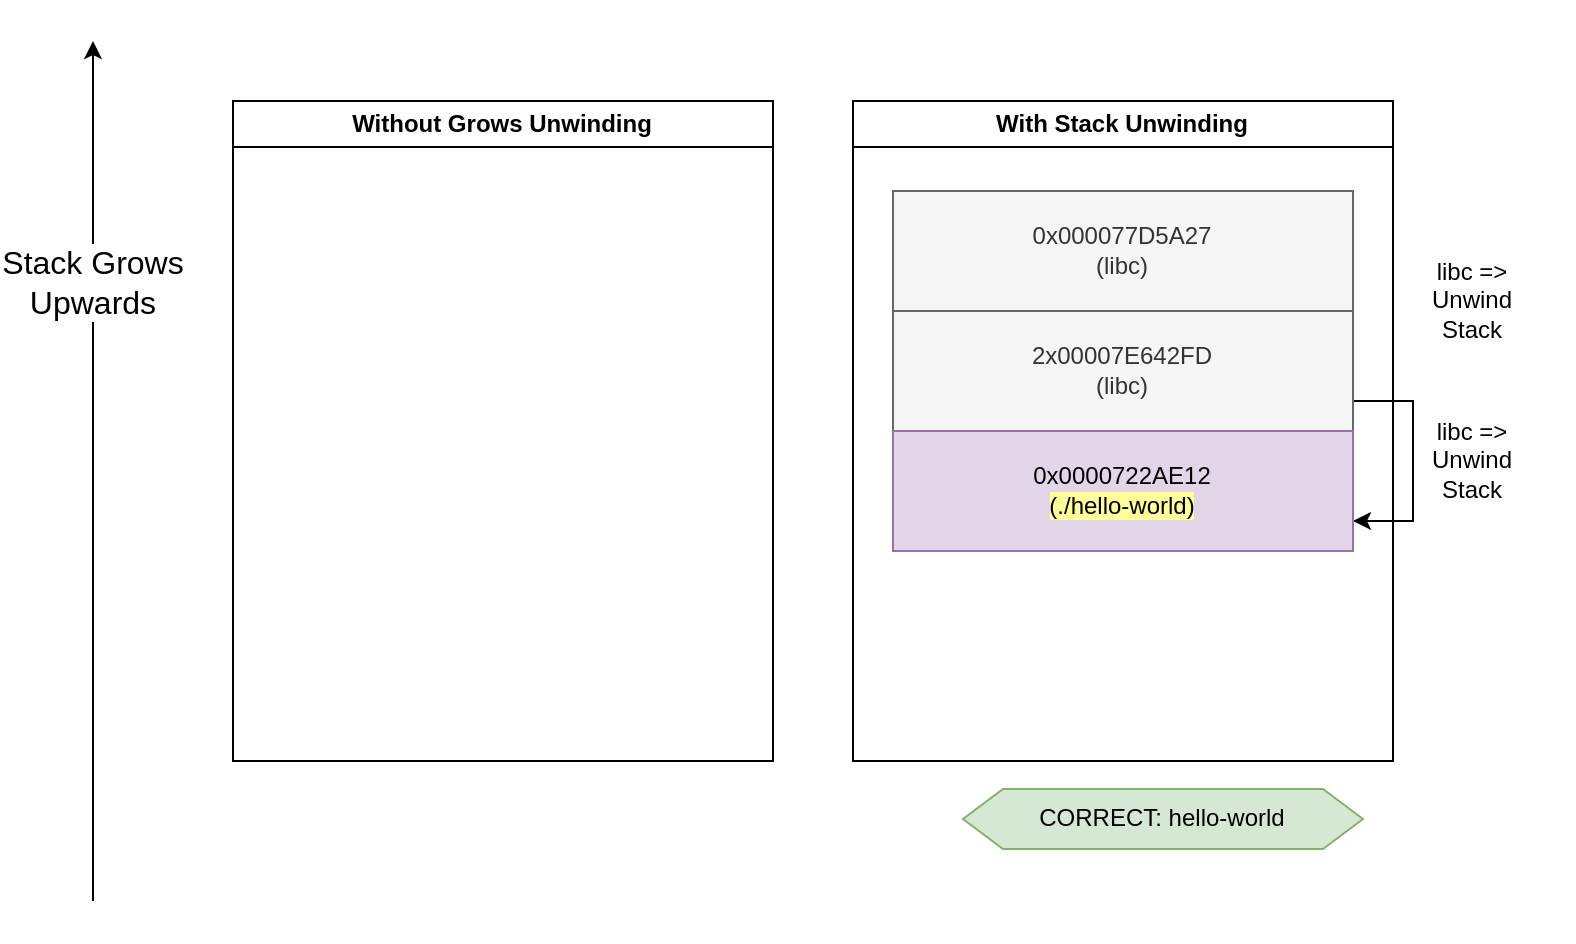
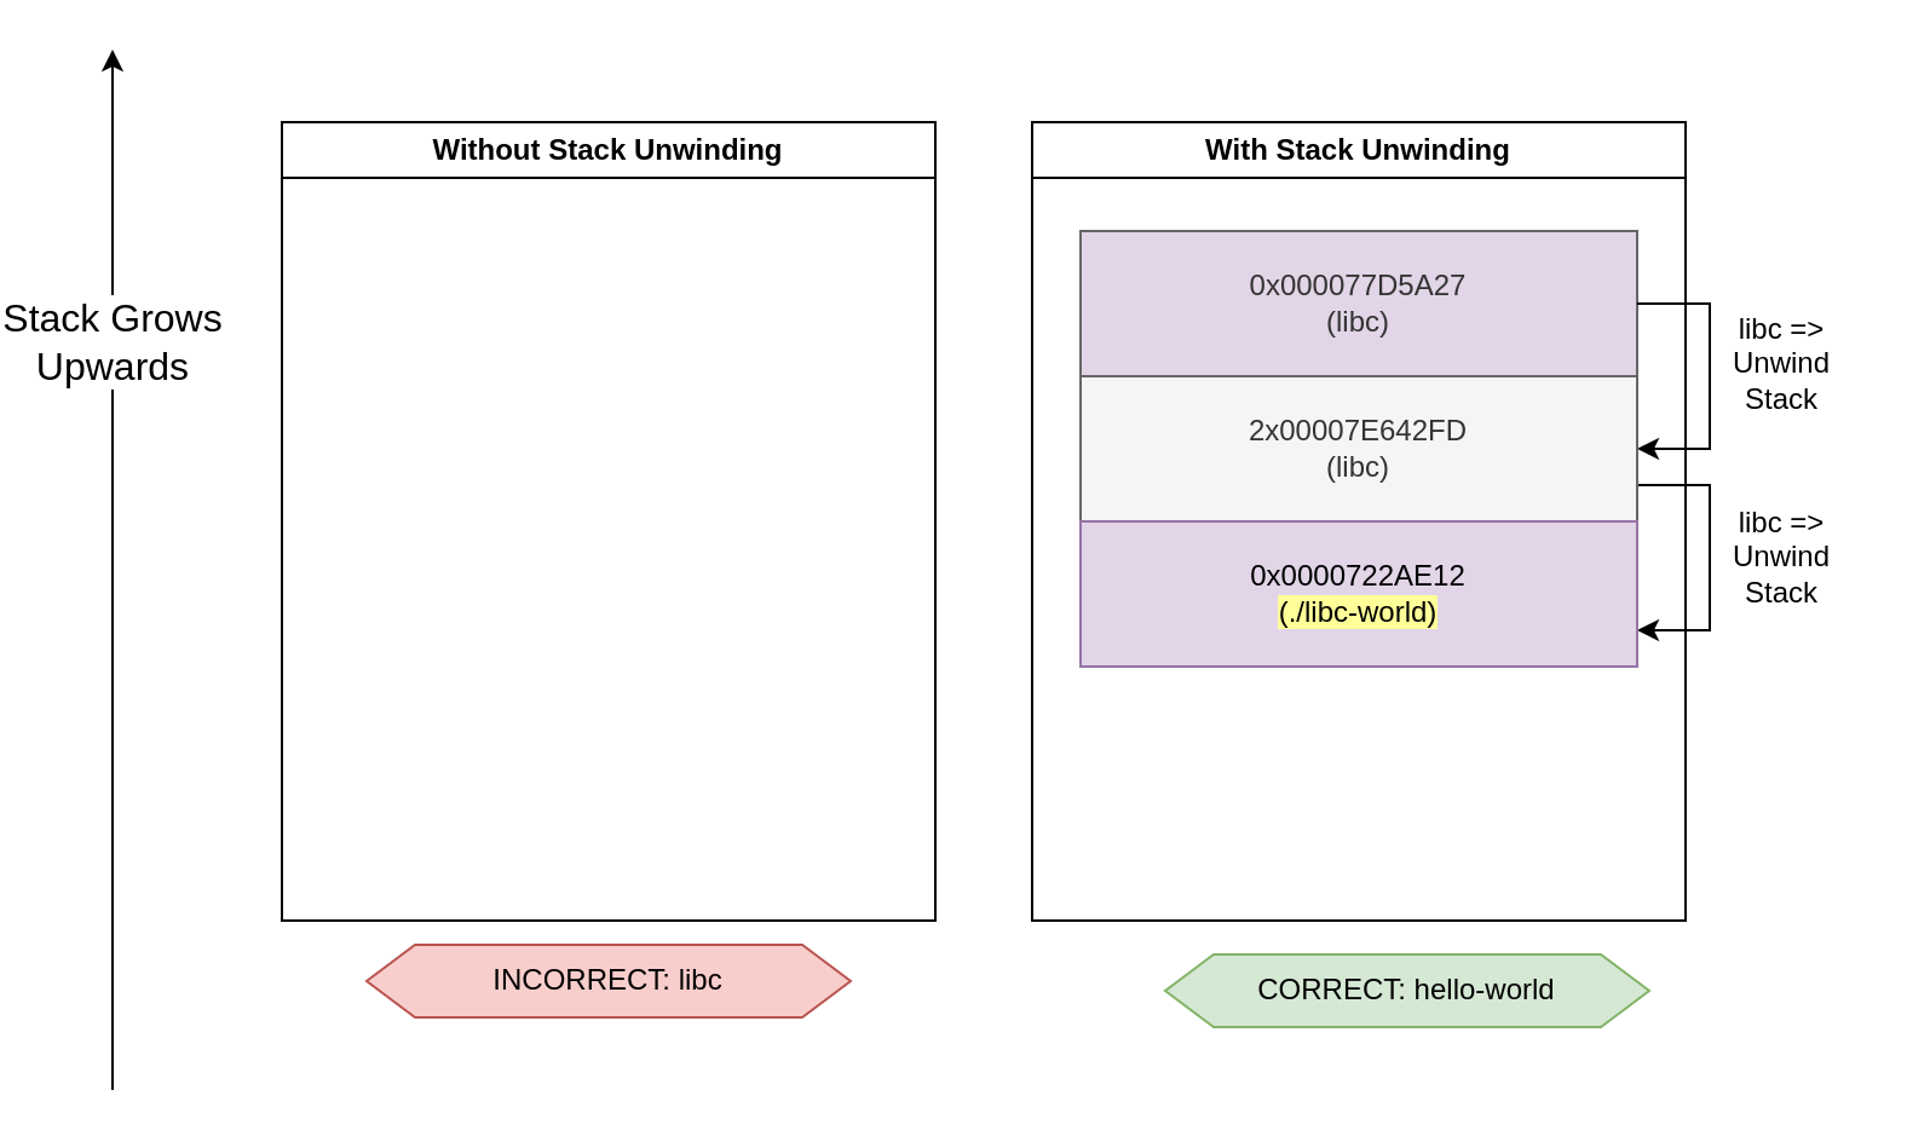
- <mxCell id="10" value="Without Grows Unwinding" style="swimlane;whiteSpace=wrap;html=1;" parent="1" vertex="1"><mxGeometry x="90" y="50" width="270" height="330" as="geometry" /></mxCell>
+ <mxCell id="10" value="Without Stack Unwinding" style="swimlane;whiteSpace=wrap;html=1;" parent="1" vertex="1"><mxGeometry x="90" y="50" width="270" height="330" as="geometry" /></mxCell>
- <mxCell id="3" value="0x000077D5A27&lt;div&gt;(libc)&lt;/div&gt;" style="rounded=0;whiteSpace=wrap;html=1;fillColor=#f5f5f5;fontColor=#333333;strokeColor=#666666;" parent="2" vertex="1"><mxGeometry x="20" y="45" width="230" height="60" as="geometry" /></mxCell>
+ <mxCell id="3" value="0x000077D5A27&lt;div&gt;(libc)&lt;/div&gt;" style="rounded=0;whiteSpace=wrap;html=1;fillColor=#e1d5e7;fontColor=#333333;strokeColor=#666666;" parent="2" vertex="1"><mxGeometry x="20" y="45" width="230" height="60" as="geometry" /></mxCell>
+ <mxCell id="4" style="edgeStyle=orthogonalEdgeStyle;rounded=0;orthogonalLoop=1;jettySize=auto;html=1;exitX=1;exitY=0.5;exitDx=0;exitDy=0;entryX=1;entryY=0.5;entryDx=0;entryDy=0;" parent="1" source="3" target="6" edge="1"><mxGeometry relative="1" as="geometry"><Array as="points"><mxPoint x="680" y="125" /><mxPoint x="680" y="185" /></Array></mxGeometry></mxCell>
- <mxCell id="7" value="0x0000722AE12&lt;div&gt;&lt;span style=&quot;background-color: rgb(255, 255, 153);&quot;&gt;(./hello-world)&lt;/span&gt;&lt;/div&gt;" style="rounded=0;whiteSpace=wrap;html=1;fillColor=#e1d5e7;strokeColor=#9673a6;" parent="1" vertex="1"><mxGeometry x="420" y="215" width="230" height="60" as="geometry" /></mxCell>
+ <mxCell id="7" value="0x0000722AE12&lt;div&gt;&lt;span style=&quot;background-color: rgb(255, 255, 153);&quot;&gt;(./libc-world)&lt;/span&gt;&lt;/div&gt;" style="rounded=0;whiteSpace=wrap;html=1;fillColor=#e1d5e7;strokeColor=#9673a6;" parent="1" vertex="1"><mxGeometry x="420" y="215" width="230" height="60" as="geometry" /></mxCell>
+ <mxCell id="11" value="INCORRECT: libc" style="shape=hexagon;perimeter=hexagonPerimeter2;whiteSpace=wrap;html=1;fixedSize=1;fillColor=#f8cecc;strokeColor=#b85450;" parent="1" vertex="1"><mxGeometry x="125" y="390" width="200" height="30" as="geometry" /></mxCell>
